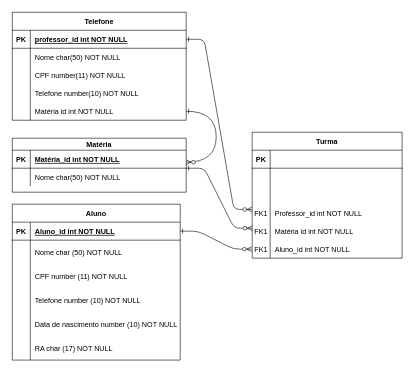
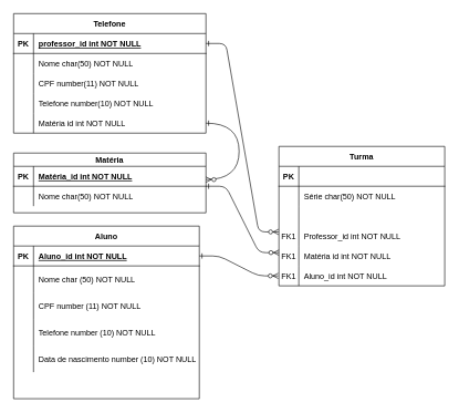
+ <mxCell id="27" value="Série char(50) NOT NULL" style="shape=partialRectangle;overflow=hidden;connectable=0;fillColor=none;top=0;left=0;bottom=0;right=0;align=left;spacingLeft=6;" parent="25" vertex="1"><mxGeometry x="30" width="220" height="30" as="geometry" /></mxCell>
- <mxCell id="21" value="RA char (17) NOT NULL" style="shape=partialRectangle;overflow=hidden;connectable=0;fillColor=none;top=0;left=0;bottom=0;right=0;align=left;spacingLeft=6;" vertex="1" parent="19"><mxGeometry x="30" width="250" height="40" as="geometry" /></mxCell>
